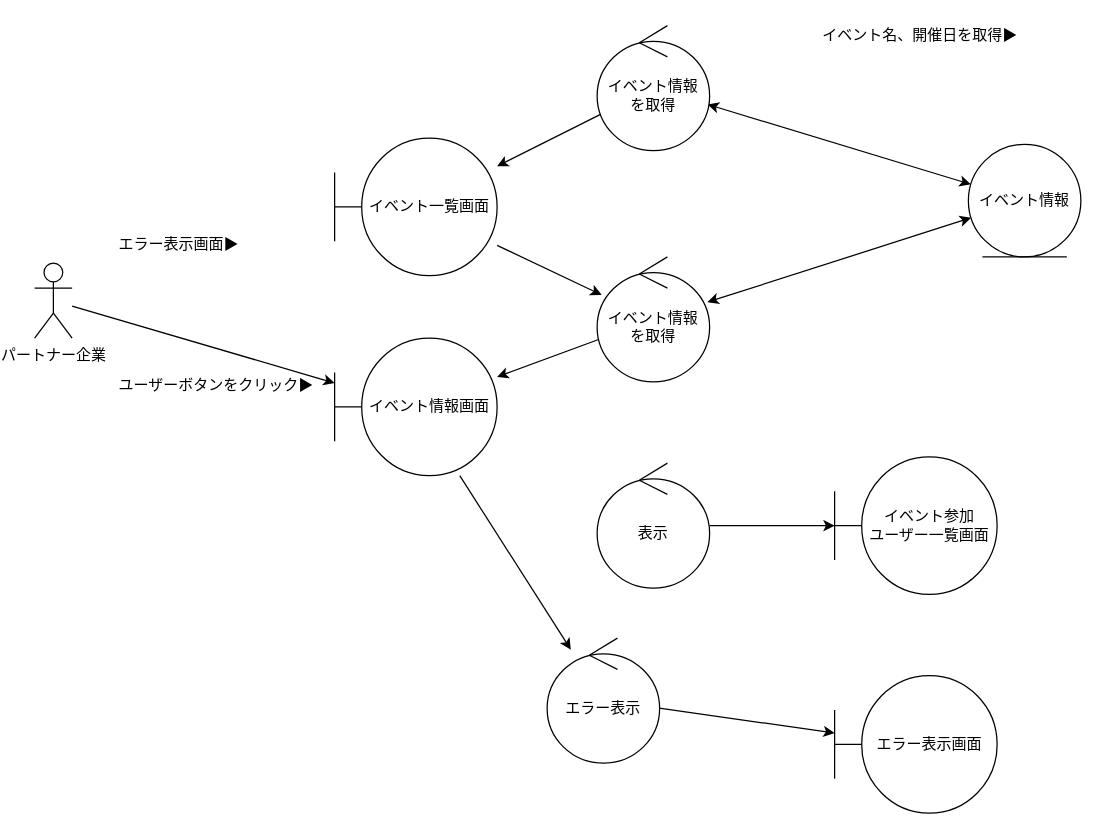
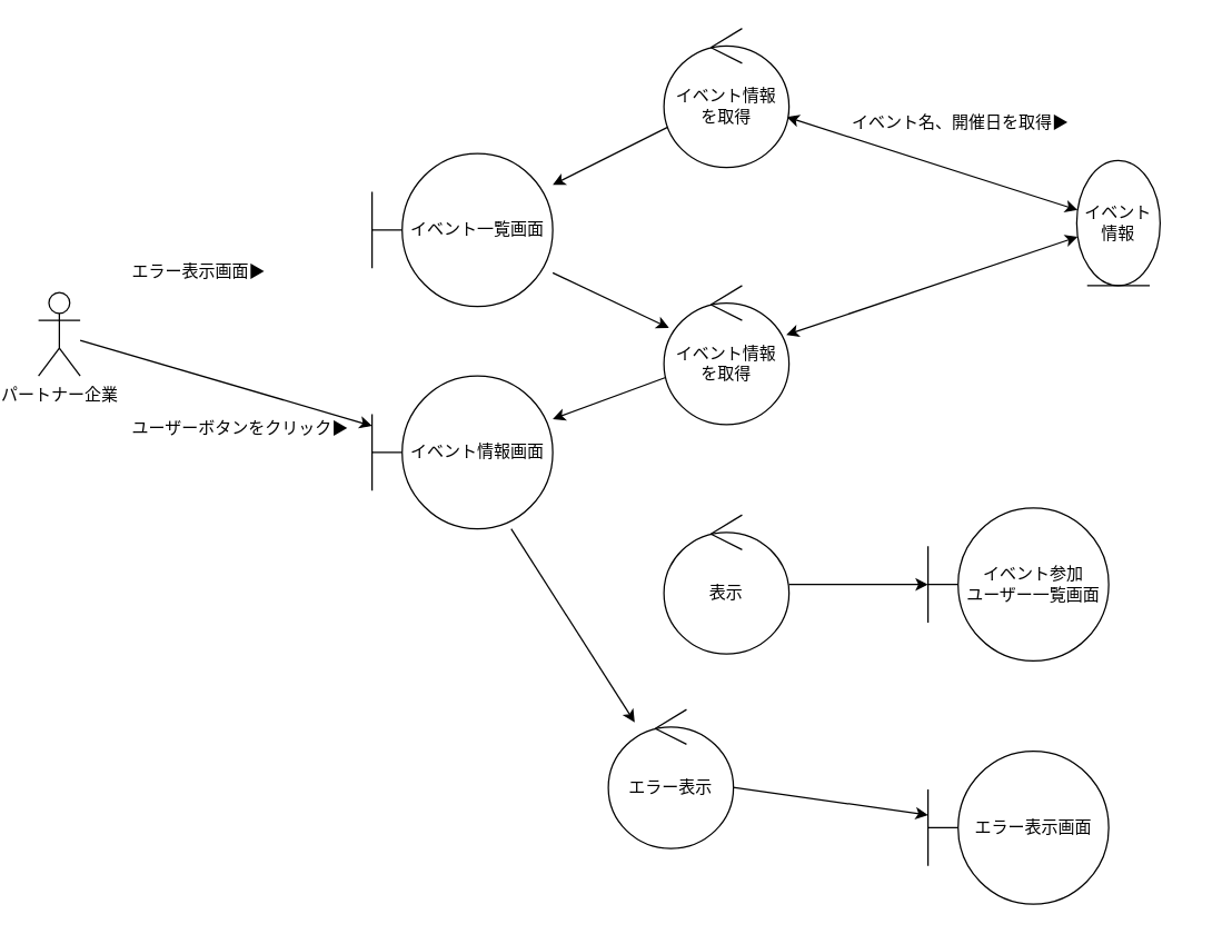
- <mxCell id="18" value="イベント名、開催日を取得▶" style="text;html=1;align=center;verticalAlign=middle;resizable=0;points=[];autosize=1;strokeColor=none;fillColor=none;" vertex="1" parent="1"><mxGeometry x="638" y="13" width="180" height="30" as="geometry" /></mxCell>
+ <mxCell id="18" value="イベント名、開催日を取得▶" style="text;html=1;align=center;verticalAlign=middle;resizable=0;points=[];autosize=1;strokeColor=none;fillColor=none;" vertex="1" parent="1"><mxGeometry x="593" y="73" width="180" height="30" as="geometry" /></mxCell>
- <mxCell id="14" value="イベント情報" style="ellipse;shape=umlEntity;whiteSpace=wrap;html=1;" vertex="1" parent="1"><mxGeometry x="767" y="115" width="90" height="90" as="geometry" /></mxCell>
+ <mxCell id="14" value="イベント情報" style="ellipse;shape=umlEntity;whiteSpace=wrap;html=1;" vertex="1" parent="1"><mxGeometry x="767" y="115" width="60" height="90" as="geometry" /></mxCell>
